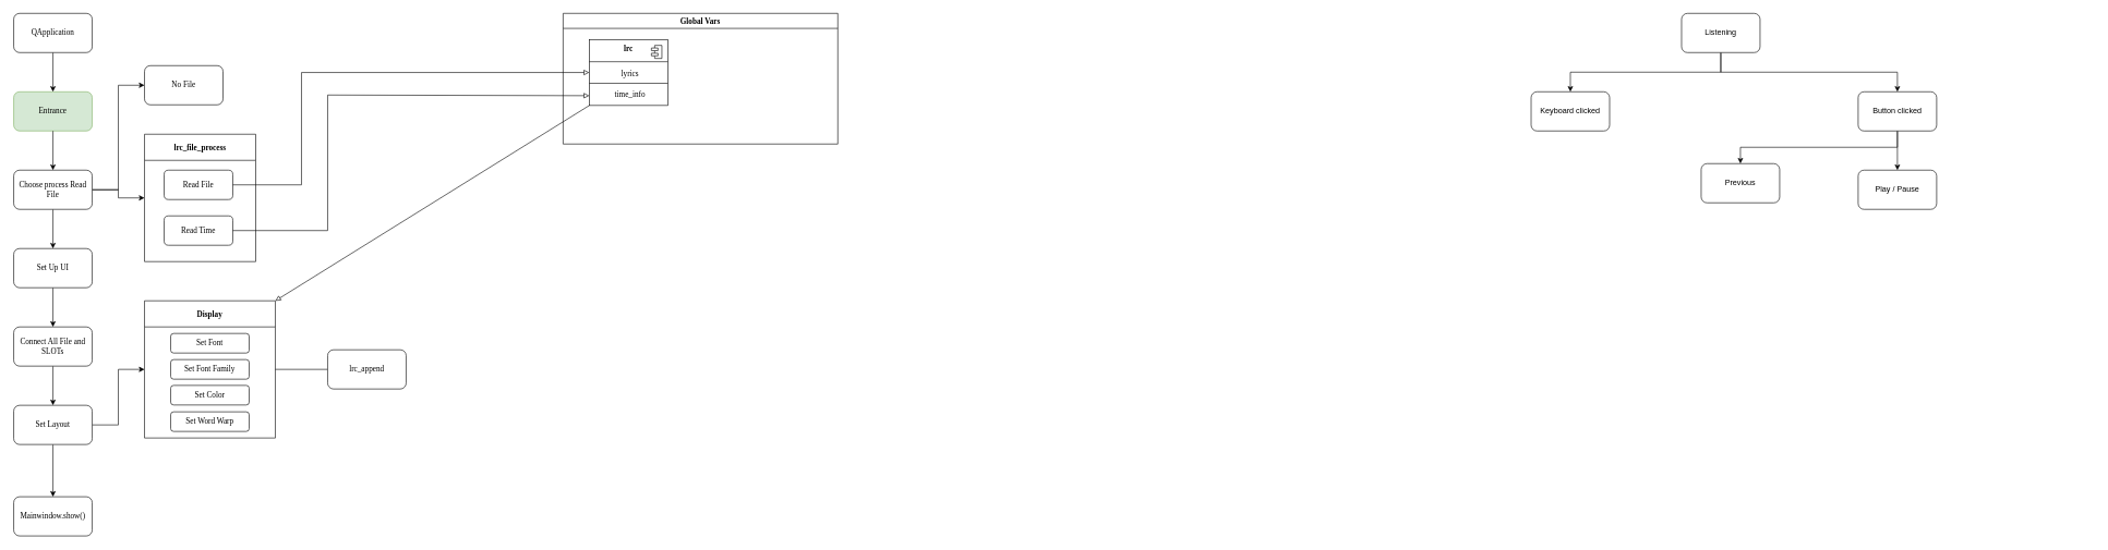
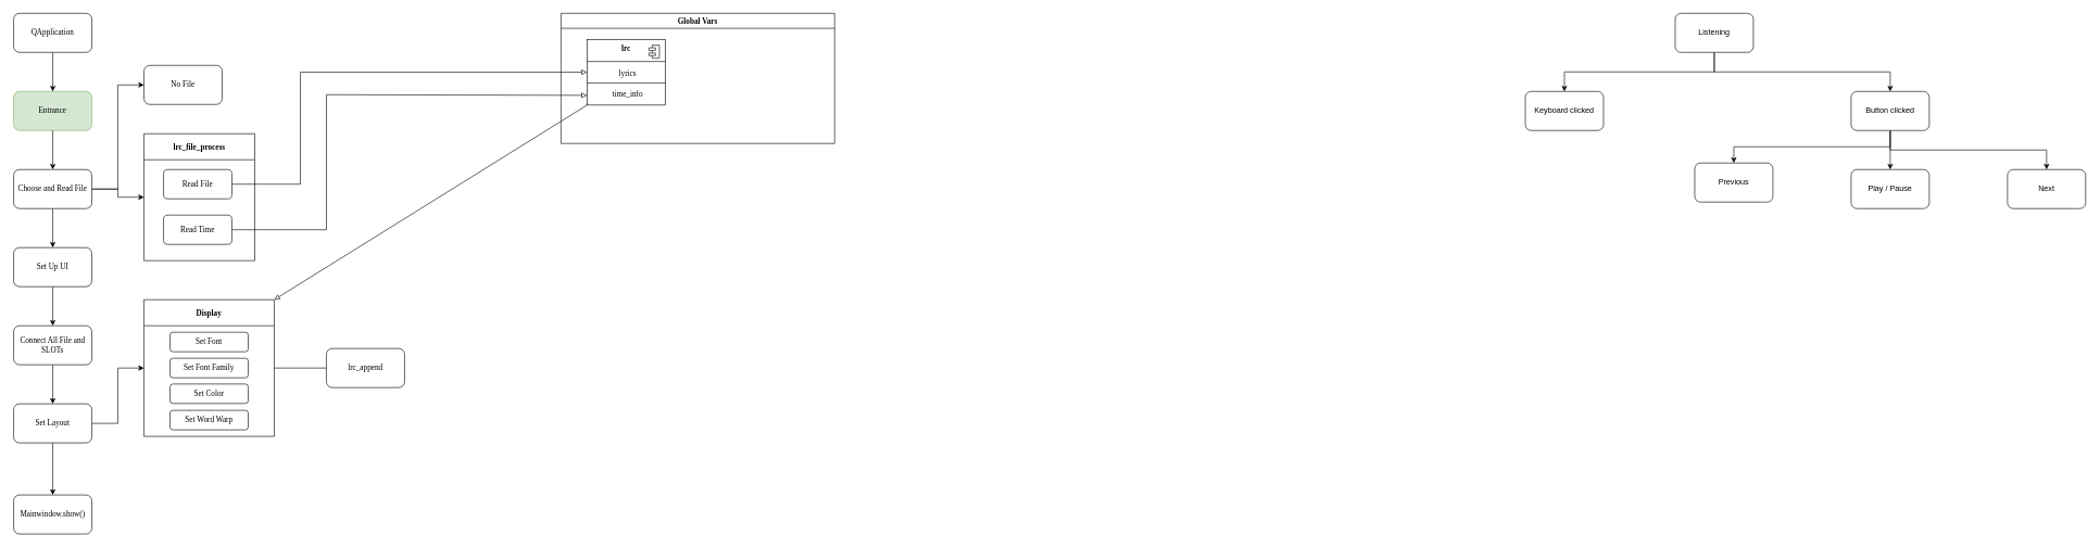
+ <mxCell id="45" value="" style="edgeStyle=orthogonalEdgeStyle;rounded=0;orthogonalLoop=1;jettySize=auto;html=1;exitX=0.5;exitY=1;exitDx=0;exitDy=0;" edge="1" parent="1" source="46" target="50"><mxGeometry relative="1" as="geometry" /></mxCell>
- <mxCell id="9" value="Choose process Read File" style="rounded=1;whiteSpace=wrap;html=1;fontFamily=Verdana;" parent="1" vertex="1"><mxGeometry y="260" width="120" height="60" as="geometry" x="20" /></mxCell>
+ <mxCell id="9" value="Choose and Read File" style="rounded=1;whiteSpace=wrap;html=1;fontFamily=Verdana;" parent="1" vertex="1"><mxGeometry y="260" width="120" height="60" as="geometry" x="20" /></mxCell>
+ <mxCell id="50" value="Next" style="whiteSpace=wrap;html=1;rounded=1;" vertex="1" parent="1"><mxGeometry x="3080" y="260" width="120" height="60" as="geometry" /></mxCell>
